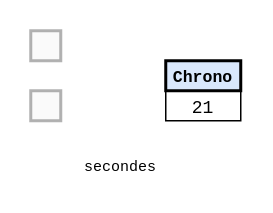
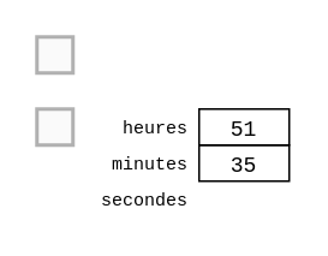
- <mxCell id="3" value="Chrono" style="text;spacingLeft=4;spacingRight=4;overflow=hidden;rotatable=0;points=[[0,0.5],[1,0.5]];portConstraint=eastwest;fontSize=11;align=center;fontFamily=Courier New;fontStyle=1;strokeColor=#000000;verticalAlign=middle;fillColor=#dae8fc;strokeWidth=2;" parent="2" vertex="1"><mxGeometry x="60" width="50" height="20" as="geometry" /></mxCell>
+ <mxCell id="6" value="heures" style="text;spacingLeft=4;spacingRight=4;overflow=hidden;rotatable=0;points=[[0,0.5],[1,0.5]];portConstraint=eastwest;fontSize=10;align=right;fontFamily=Courier New;fontStyle=0;verticalAlign=middle;" parent="2" vertex="1"><mxGeometry y="20" width="60" height="20" as="geometry" /></mxCell>
- <mxCell id="4" value="21" style="text;spacingLeft=4;spacingRight=4;overflow=hidden;rotatable=0;points=[[0,0.5],[1,0.5]];portConstraint=eastwest;fontSize=12;align=center;fontFamily=Courier New;fontStyle=0;strokeColor=#000000;verticalAlign=middle;" parent="2" vertex="1"><mxGeometry x="60" y="20" width="50" height="20" as="geometry" /></mxCell>
+ <mxCell id="4" value="51" style="text;spacingLeft=4;spacingRight=4;overflow=hidden;rotatable=0;points=[[0,0.5],[1,0.5]];portConstraint=eastwest;fontSize=12;align=center;fontFamily=Courier New;fontStyle=0;strokeColor=#000000;verticalAlign=middle;" parent="2" vertex="1"><mxGeometry x="60" y="20" width="50" height="20" as="geometry" /></mxCell>
+ <mxCell id="7" value="minutes" style="text;spacingLeft=4;spacingRight=4;overflow=hidden;rotatable=0;points=[[0,0.5],[1,0.5]];portConstraint=eastwest;fontSize=10;align=right;fontFamily=Courier New;fontStyle=0;verticalAlign=middle;" parent="2" vertex="1"><mxGeometry y="40" width="60" height="20" as="geometry" /></mxCell>
+ <mxCell id="5" value="35" style="text;spacingLeft=4;spacingRight=4;overflow=hidden;rotatable=0;points=[[0,0.5],[1,0.5]];portConstraint=eastwest;fontSize=12;align=center;fontFamily=Courier New;fontStyle=0;strokeColor=#000000;verticalAlign=middle;" parent="2" vertex="1"><mxGeometry x="60" y="40" width="50" height="20" as="geometry" /></mxCell>
